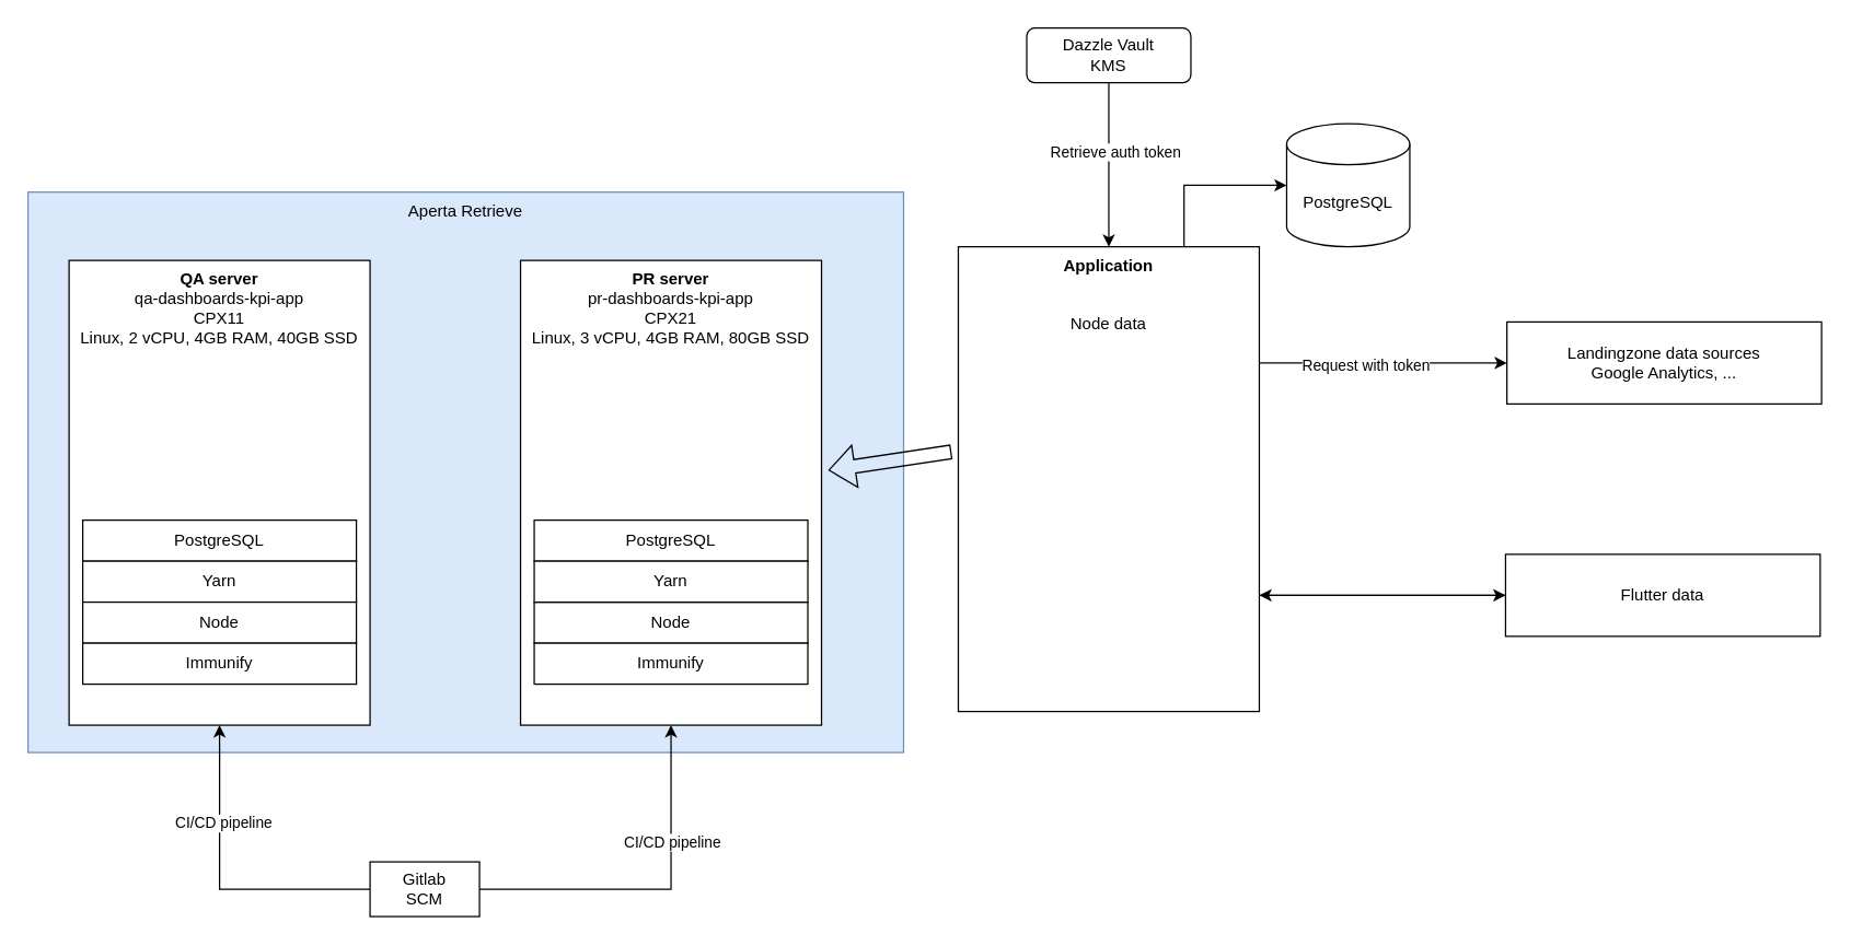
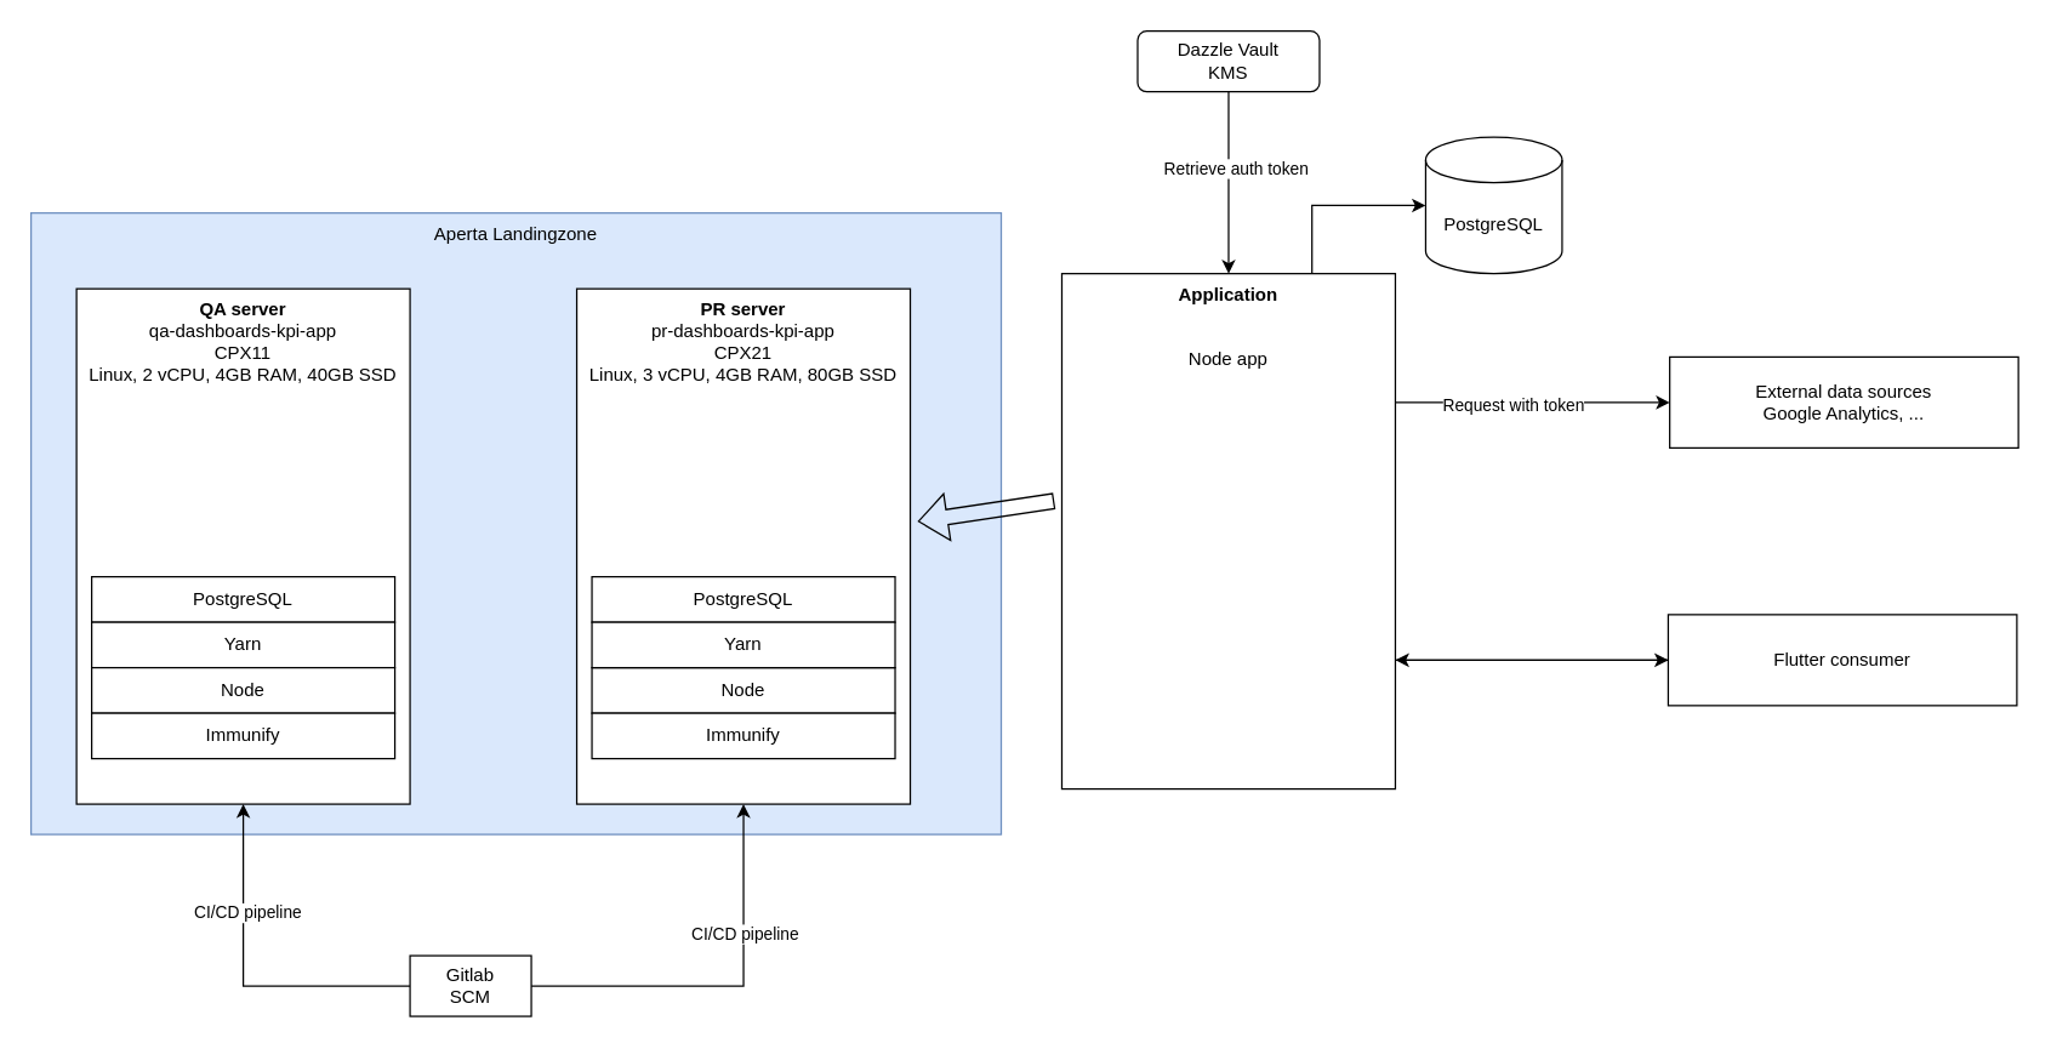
- <mxCell id="2" value="Aperta Retrieve" style="rounded=0;whiteSpace=wrap;html=1;fillColor=#dae8fc;strokeColor=#6c8ebf;verticalAlign=top;" parent="1" vertex="1"><mxGeometry x="20" y="140" width="640" height="410" as="geometry" /></mxCell>
+ <mxCell id="2" value="Aperta Landingzone" style="rounded=0;whiteSpace=wrap;html=1;fillColor=#dae8fc;strokeColor=#6c8ebf;verticalAlign=top;" parent="1" vertex="1"><mxGeometry x="20" y="140" width="640" height="410" as="geometry" /></mxCell>
- <mxCell id="28" value="&lt;b&gt;Application&lt;/b&gt;&lt;br&gt;&lt;br&gt;&lt;br&gt;Node data" style="rounded=0;whiteSpace=wrap;html=1;verticalAlign=top;" vertex="1" parent="1"><mxGeometry x="700" y="180" width="220" height="340" as="geometry" /></mxCell>
+ <mxCell id="28" value="&lt;b&gt;Application&lt;/b&gt;&lt;br&gt;&lt;br&gt;&lt;br&gt;Node app" style="rounded=0;whiteSpace=wrap;html=1;verticalAlign=top;" vertex="1" parent="1"><mxGeometry x="700" y="180" width="220" height="340" as="geometry" /></mxCell>
- <mxCell id="21" value="Landingzone data sources&lt;br&gt;Google Analytics, ..." style="rounded=0;whiteSpace=wrap;html=1;" vertex="1" parent="1"><mxGeometry x="1101" y="235" width="230" height="60" as="geometry" /></mxCell>
+ <mxCell id="21" value="External data sources&lt;br&gt;Google Analytics, ..." style="rounded=0;whiteSpace=wrap;html=1;" vertex="1" parent="1"><mxGeometry x="1101" y="235" width="230" height="60" as="geometry" /></mxCell>
- <mxCell id="23" value="Flutter data" style="rounded=0;whiteSpace=wrap;html=1;" vertex="1" parent="1"><mxGeometry x="1100" y="405" width="230" height="60" as="geometry" /></mxCell>
+ <mxCell id="23" value="Flutter consumer" style="rounded=0;whiteSpace=wrap;html=1;" vertex="1" parent="1"><mxGeometry x="1100" y="405" width="230" height="60" as="geometry" /></mxCell>
